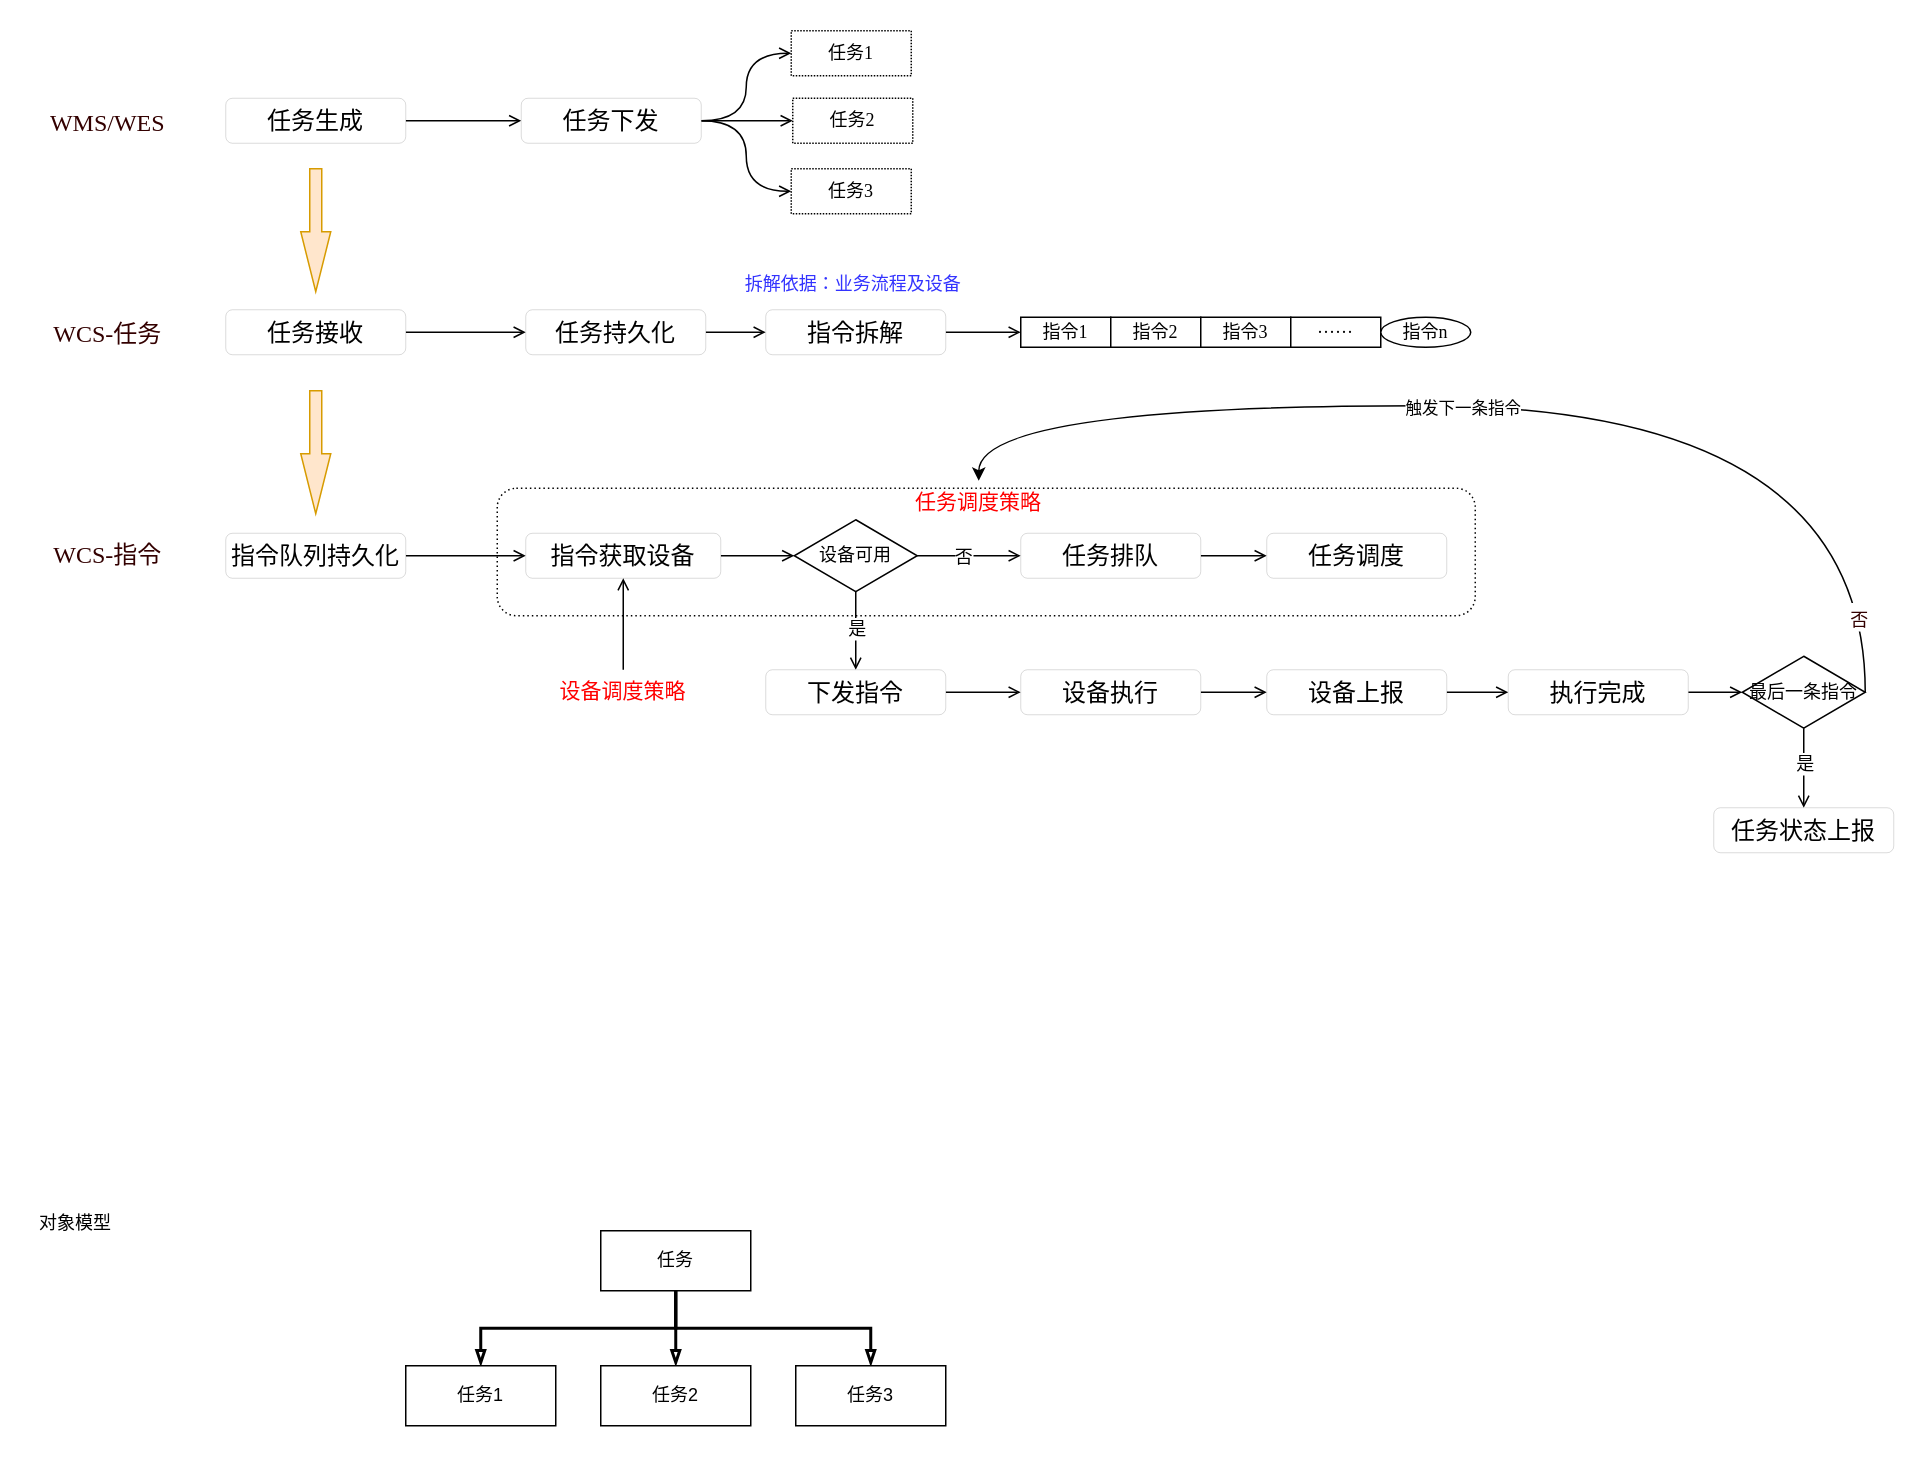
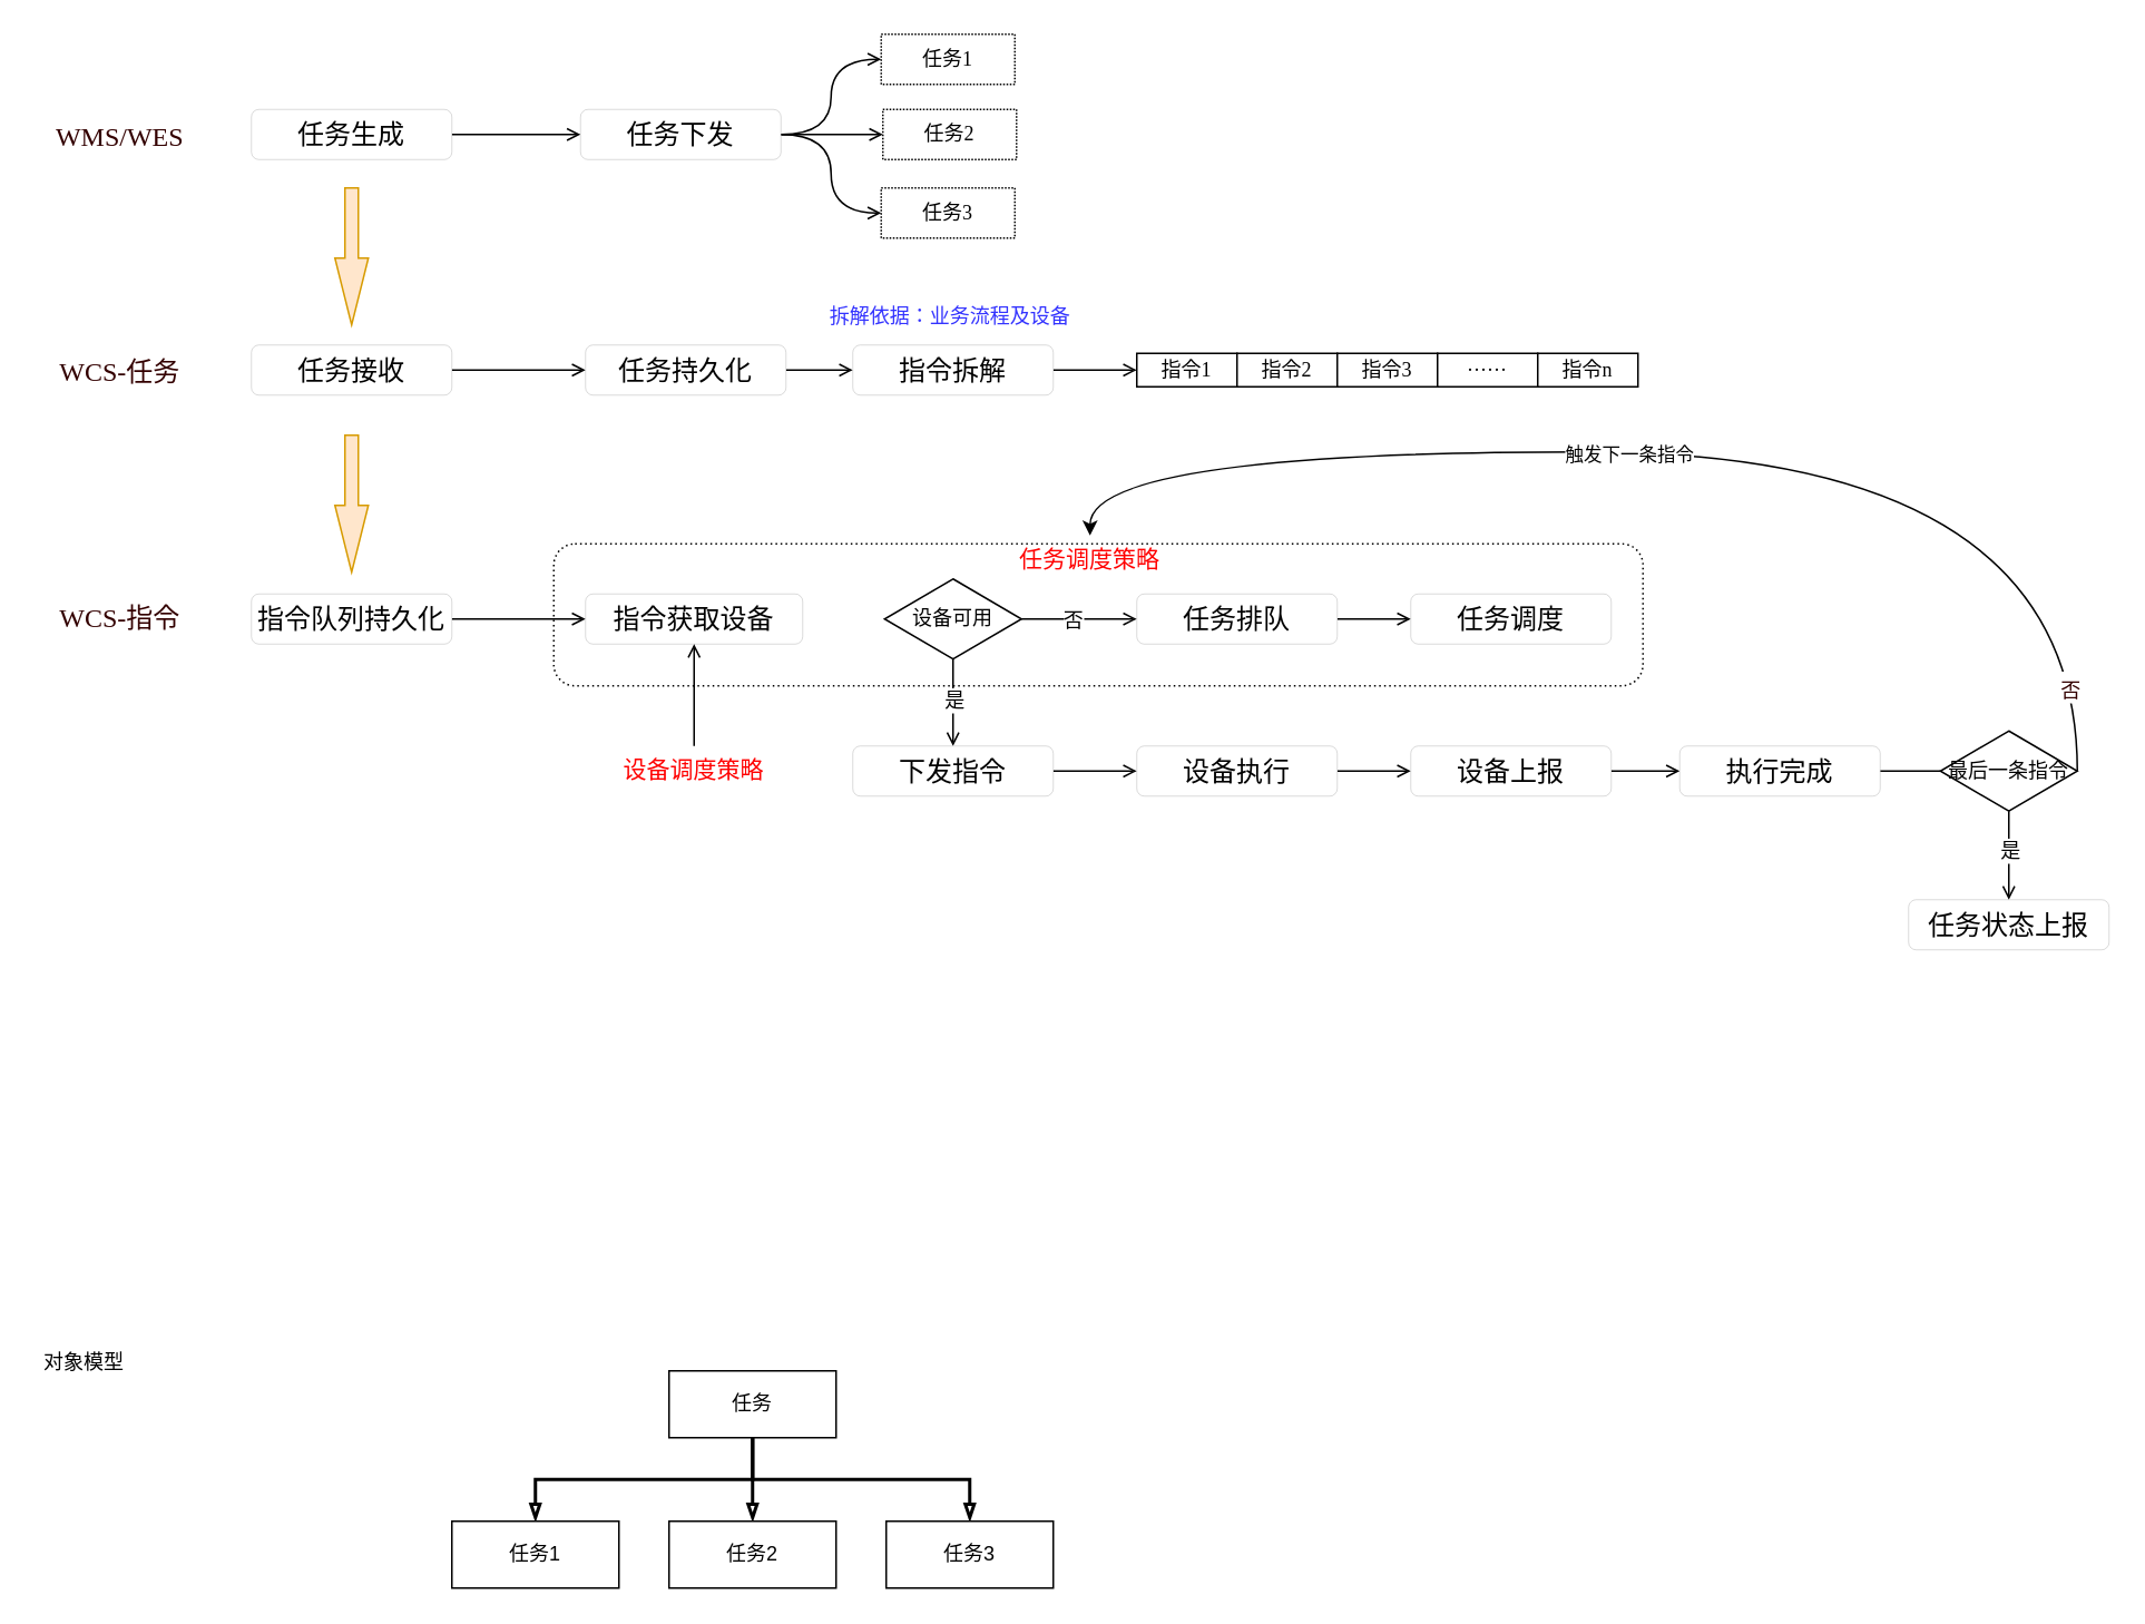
- <mxCell id="22" value="&lt;font style=&quot;font-size: 12px;&quot;&gt;指令n&lt;/font&gt;" style="ellipse;whiteSpace=wrap;html=1;verticalAlign=middle;strokeWidth=1;fontFamily=Lucida Console;" parent="1" vertex="1"><mxGeometry x="920" y="211" width="60" height="20" as="geometry" /></mxCell>
+ <mxCell id="22" value="&lt;font style=&quot;font-size: 12px;&quot;&gt;指令n&lt;/font&gt;" style="rounded=0;whiteSpace=wrap;html=1;verticalAlign=middle;strokeWidth=1;fontFamily=Lucida Console;" parent="1" vertex="1"><mxGeometry x="920" y="211" width="60" height="20" as="geometry" /></mxCell>
- <mxCell id="25" style="edgeStyle=orthogonalEdgeStyle;curved=1;rounded=0;orthogonalLoop=1;jettySize=auto;html=1;exitX=1;exitY=0.5;exitDx=0;exitDy=0;entryX=0;entryY=0.5;entryDx=0;entryDy=0;fontFamily=Lucida Console;fontSize=12;endArrow=open;endFill=0;" parent="1" source="26" target="31" edge="1"><mxGeometry relative="1" as="geometry" /></mxCell>
- <mxCell id="41" style="edgeStyle=orthogonalEdgeStyle;curved=1;rounded=0;orthogonalLoop=1;jettySize=auto;html=1;exitX=1;exitY=0.5;exitDx=0;exitDy=0;fontFamily=Lucida Console;fontSize=12;endArrow=open;endFill=0;" parent="1" source="42" target="48" edge="1"><mxGeometry relative="1" as="geometry" /></mxCell>
+ <mxCell id="41" style="edgeStyle=orthogonalEdgeStyle;curved=1;rounded=0;orthogonalLoop=1;jettySize=auto;html=1;exitX=1;exitY=0.5;exitDx=0;exitDy=0;fontFamily=Lucida Console;fontSize=12;endArrow=none;endFill=0;" parent="1" source="42" target="48" edge="1"><mxGeometry relative="1" as="geometry" /></mxCell>
